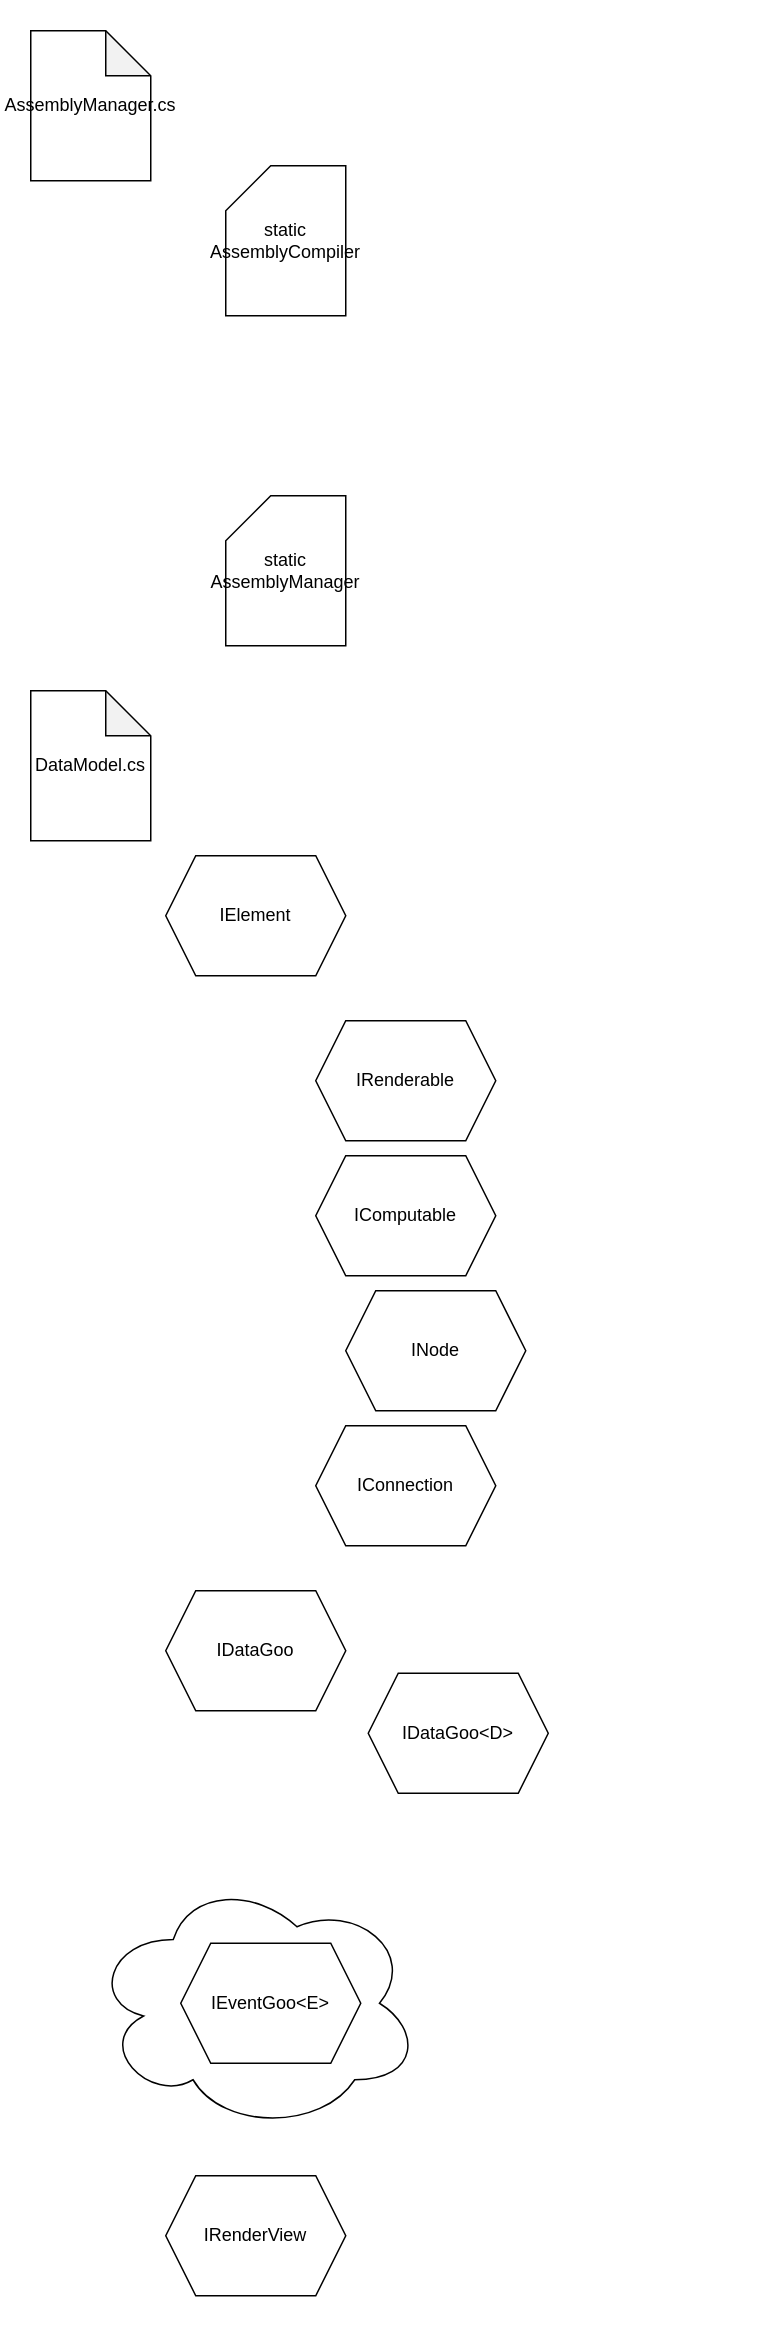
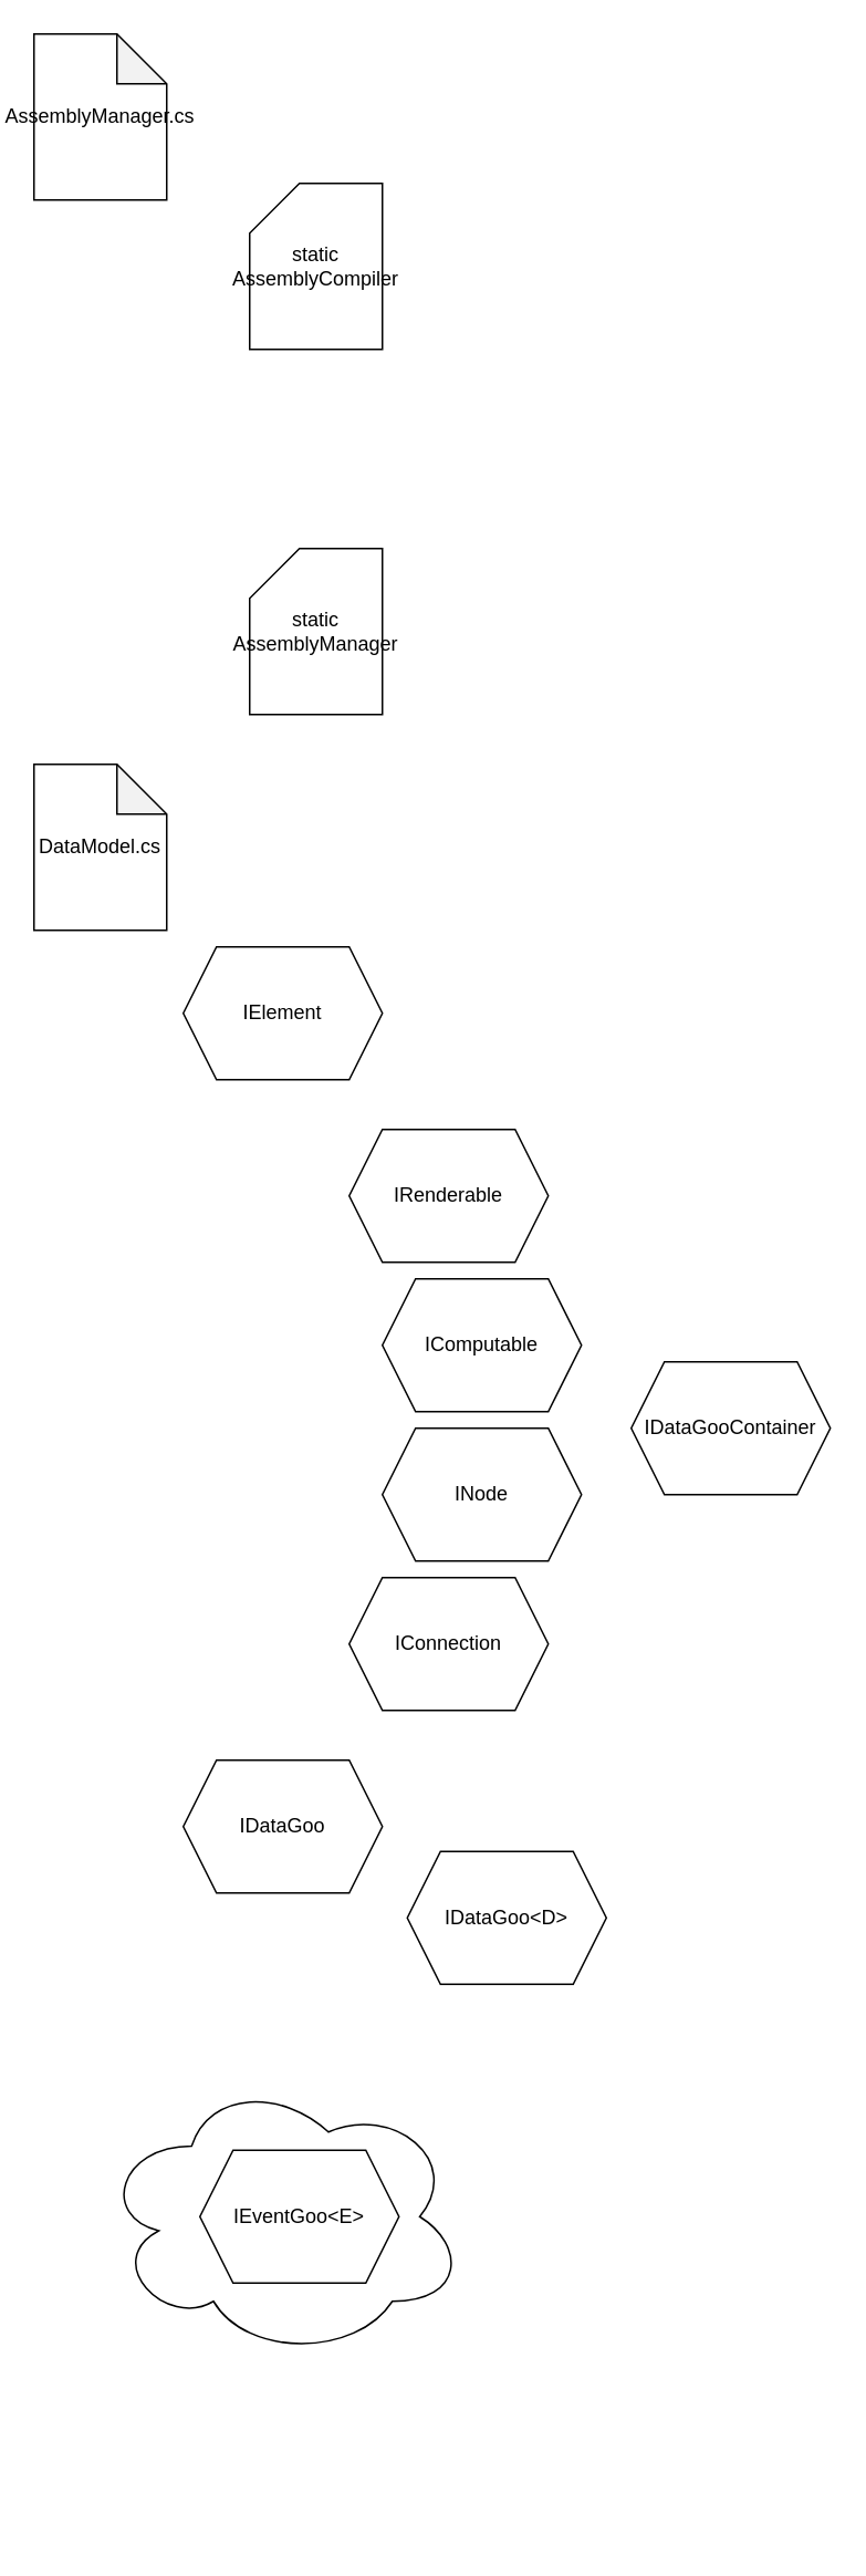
- <mxCell id="8" value="IComputable" style="shape=hexagon;perimeter=hexagonPerimeter2;whiteSpace=wrap;html=1;fixedSize=1;" vertex="1" parent="1"><mxGeometry x="210" y="770" width="120" height="80" as="geometry" /></mxCell>
+ <mxCell id="8" value="IComputable" style="shape=hexagon;perimeter=hexagonPerimeter2;whiteSpace=wrap;html=1;fixedSize=1;" vertex="1" parent="1"><mxGeometry x="230" y="770" width="120" height="80" as="geometry" /></mxCell>
+ <mxCell id="11" value="IDataGooContainer" style="shape=hexagon;perimeter=hexagonPerimeter2;whiteSpace=wrap;html=1;fixedSize=1;" vertex="1" parent="1"><mxGeometry x="380" y="820" width="120" height="80" as="geometry" /></mxCell>
- <mxCell id="14" value="IRenderView" style="shape=hexagon;perimeter=hexagonPerimeter2;whiteSpace=wrap;html=1;fixedSize=1;" vertex="1" parent="1"><mxGeometry x="110" y="1450" width="120" height="80" as="geometry" /></mxCell>
